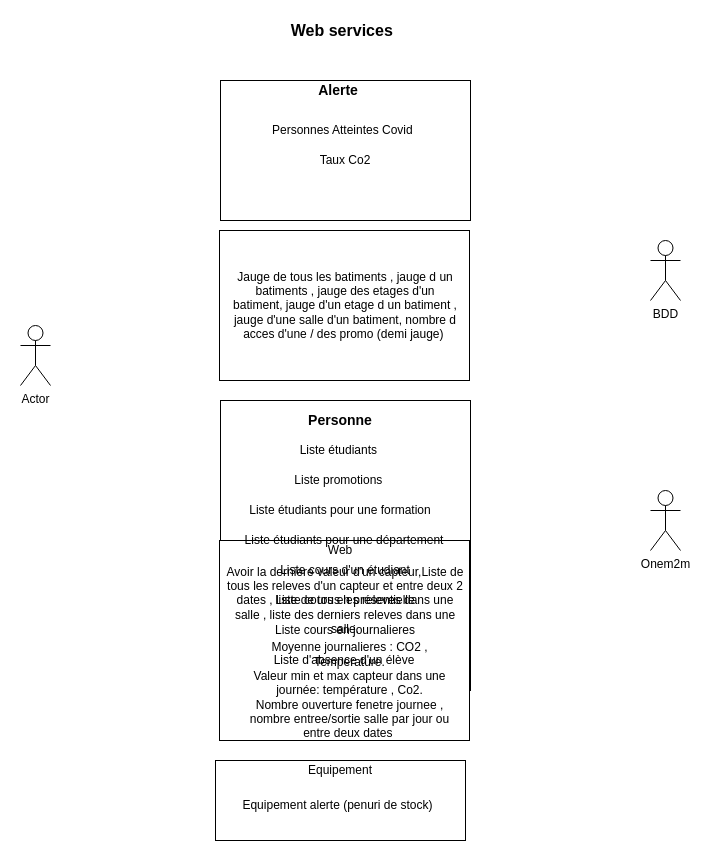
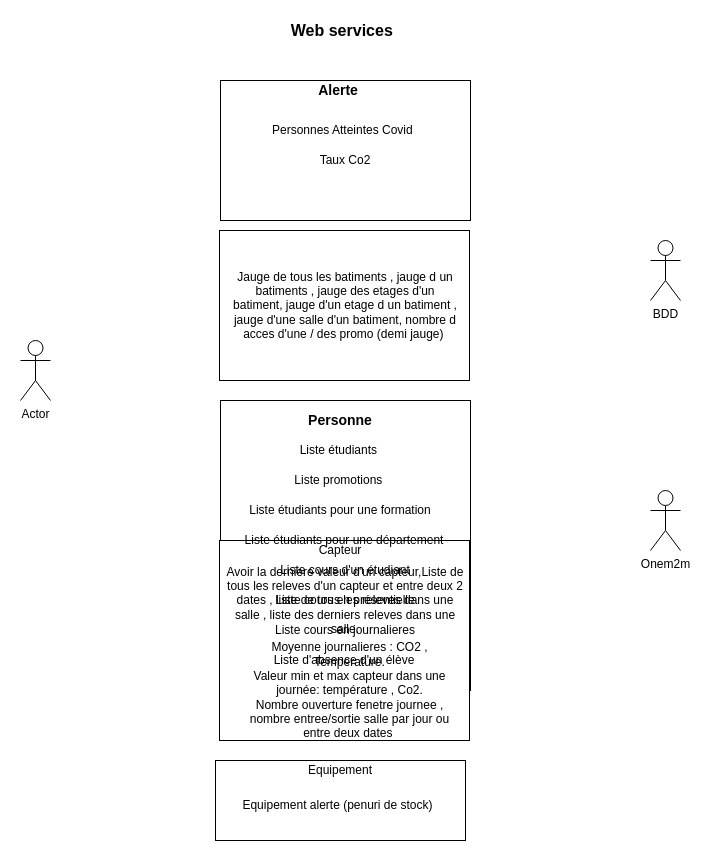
- <mxCell id="2" value="Actor" style="shape=umlActor;verticalLabelPosition=bottom;verticalAlign=top;html=1;outlineConnect=0;" parent="1" vertex="1"><mxGeometry x="20" y="325" width="30" height="60" as="geometry" /></mxCell>
+ <mxCell id="2" value="Actor" style="shape=umlActor;verticalLabelPosition=bottom;verticalAlign=top;html=1;outlineConnect=0;" parent="1" vertex="1"><mxGeometry x="20" y="340" width="30" height="60" as="geometry" /></mxCell>
- <mxCell id="12" value="Web&lt;br&gt;" style="text;html=1;strokeColor=none;fillColor=none;align=center;verticalAlign=middle;whiteSpace=wrap;rounded=0;" vertex="1" parent="1"><mxGeometry x="320" y="540" width="40" height="20" as="geometry" /></mxCell>
+ <mxCell id="12" value="Capteur&lt;br&gt;" style="text;html=1;strokeColor=none;fillColor=none;align=center;verticalAlign=middle;whiteSpace=wrap;rounded=0;" vertex="1" parent="1"><mxGeometry x="320" y="540" width="40" height="20" as="geometry" /></mxCell>
